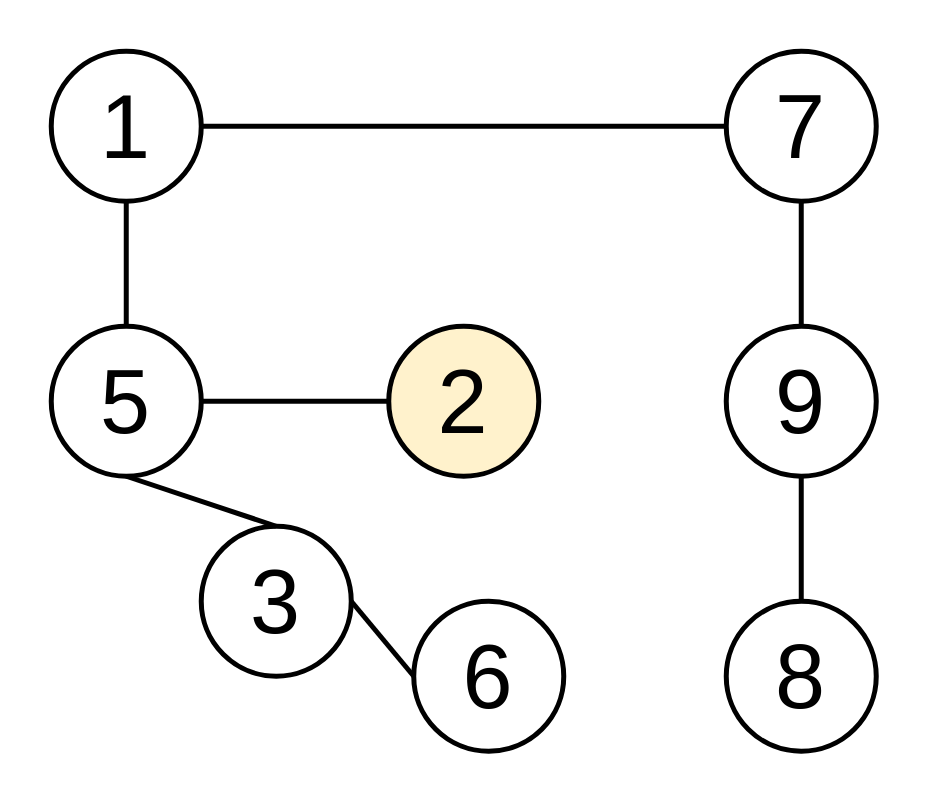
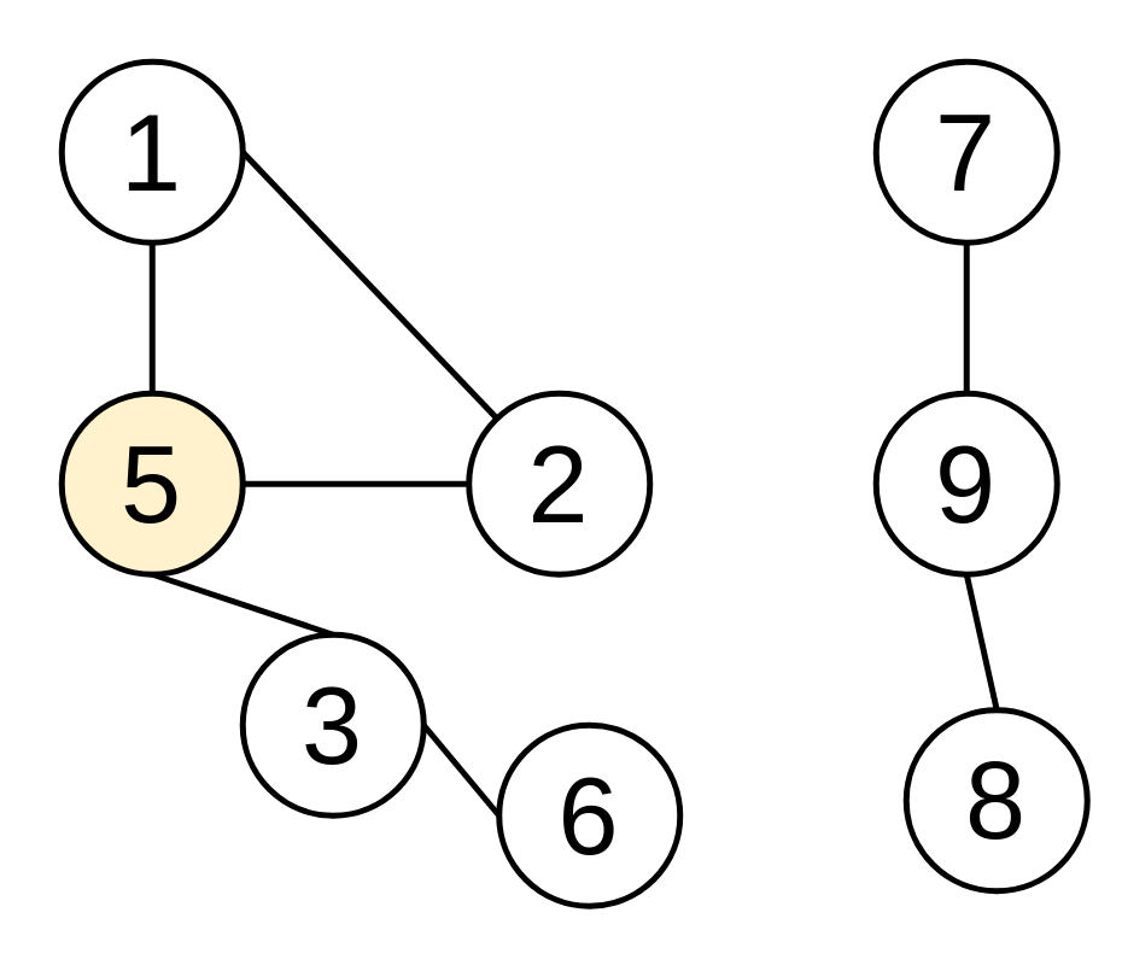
- <mxCell id="10" value="" style="endArrow=none;html=1;exitX=1;exitY=0.5;exitDx=0;exitDy=0;entryX=0;entryY=0.5;entryDx=0;entryDy=0;strokeWidth=2;" edge="1" parent="1" source="2" target="9"><mxGeometry width="50" height="50" relative="1" as="geometry"><mxPoint x="20" y="370" as="sourcePoint" /><mxPoint x="70" y="320" as="targetPoint" /></mxGeometry></mxCell>
+ <mxCell id="10" value="" style="endArrow=none;html=1;exitX=1;exitY=0.5;exitDx=0;exitDy=0;strokeWidth=2;" edge="1" parent="1" source="2" target="3"><mxGeometry width="50" height="50" relative="1" as="geometry"><mxPoint x="20" y="370" as="sourcePoint" /><mxPoint x="70" y="320" as="targetPoint" /></mxGeometry></mxCell>
- <mxCell id="6" value="&lt;font style=&quot;font-size: 36px&quot;&gt;5&lt;/font&gt;" style="ellipse;whiteSpace=wrap;html=1;aspect=fixed;strokeWidth=2;perimeterSpacing=0;flipH=1;flipV=1;" vertex="1" parent="1"><mxGeometry x="20" y="130" width="60" height="60" as="geometry" /></mxCell>
+ <mxCell id="6" value="&lt;font style=&quot;font-size: 36px&quot;&gt;5&lt;/font&gt;" style="ellipse;whiteSpace=wrap;html=1;aspect=fixed;strokeWidth=2;perimeterSpacing=0;flipH=1;flipV=1;fillColor=#fff2cc;" vertex="1" parent="1"><mxGeometry x="20" y="130" width="60" height="60" as="geometry" /></mxCell>
- <mxCell id="3" value="&lt;font style=&quot;font-size: 36px&quot;&gt;2&lt;/font&gt;" style="ellipse;whiteSpace=wrap;html=1;aspect=fixed;strokeWidth=2;perimeterSpacing=0;flipH=1;fillColor=#fff2cc;" vertex="1" parent="1"><mxGeometry x="155" y="130" width="60" height="60" as="geometry" /></mxCell>
+ <mxCell id="3" value="&lt;font style=&quot;font-size: 36px&quot;&gt;2&lt;/font&gt;" style="ellipse;whiteSpace=wrap;html=1;aspect=fixed;strokeWidth=2;perimeterSpacing=0;flipH=1;" vertex="1" parent="1"><mxGeometry x="155" y="130" width="60" height="60" as="geometry" /></mxCell>
- <mxCell id="7" value="&lt;font style=&quot;font-size: 36px&quot;&gt;8&lt;/font&gt;" style="ellipse;whiteSpace=wrap;html=1;aspect=fixed;strokeWidth=2;perimeterSpacing=0;" vertex="1" parent="1"><mxGeometry x="290" y="240" width="60" height="60" as="geometry" /></mxCell>
+ <mxCell id="7" value="&lt;font style=&quot;font-size: 36px&quot;&gt;8&lt;/font&gt;" style="ellipse;whiteSpace=wrap;html=1;aspect=fixed;strokeWidth=2;perimeterSpacing=0;" vertex="1" parent="1"><mxGeometry x="300" y="235" width="60" height="60" as="geometry" /></mxCell>
